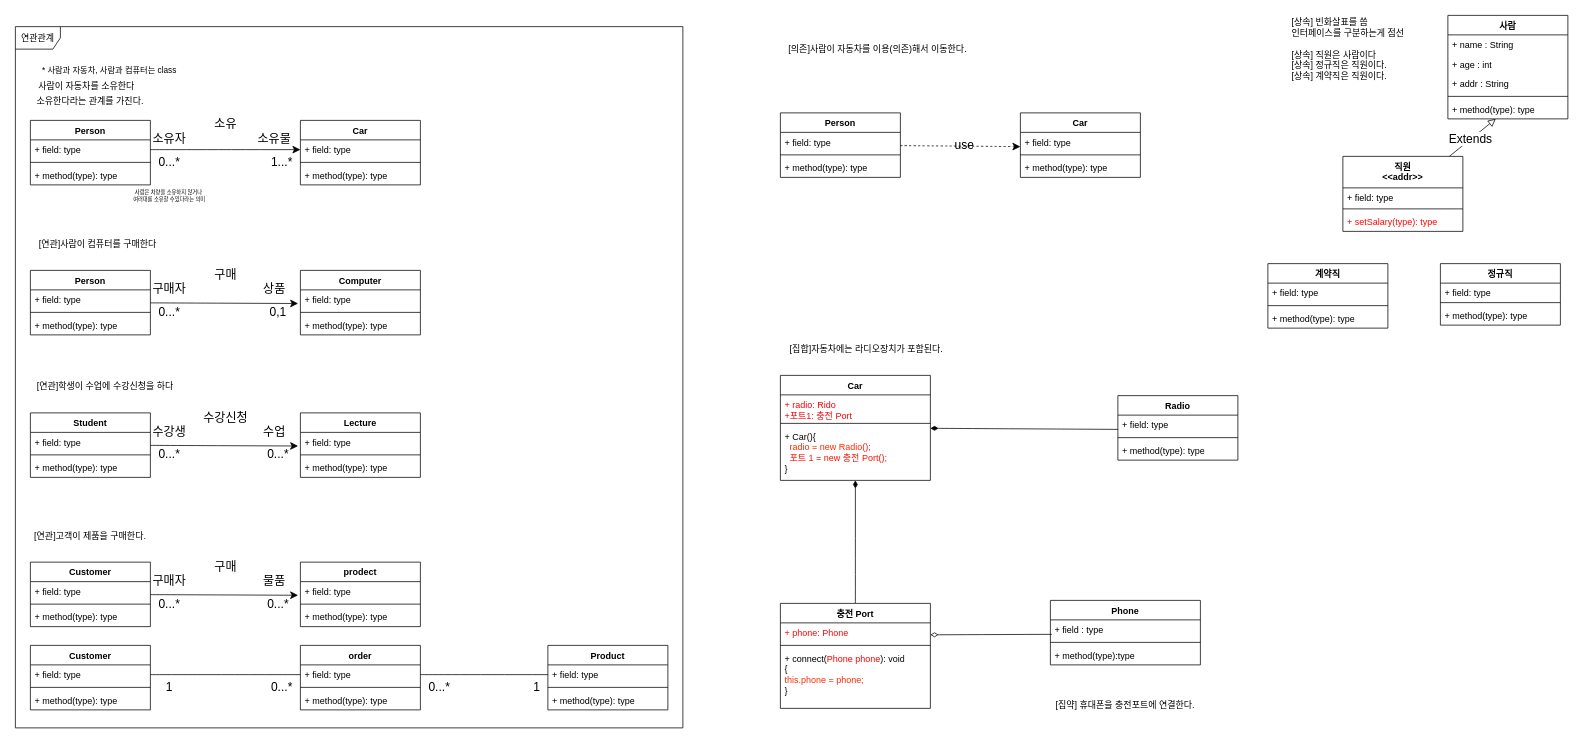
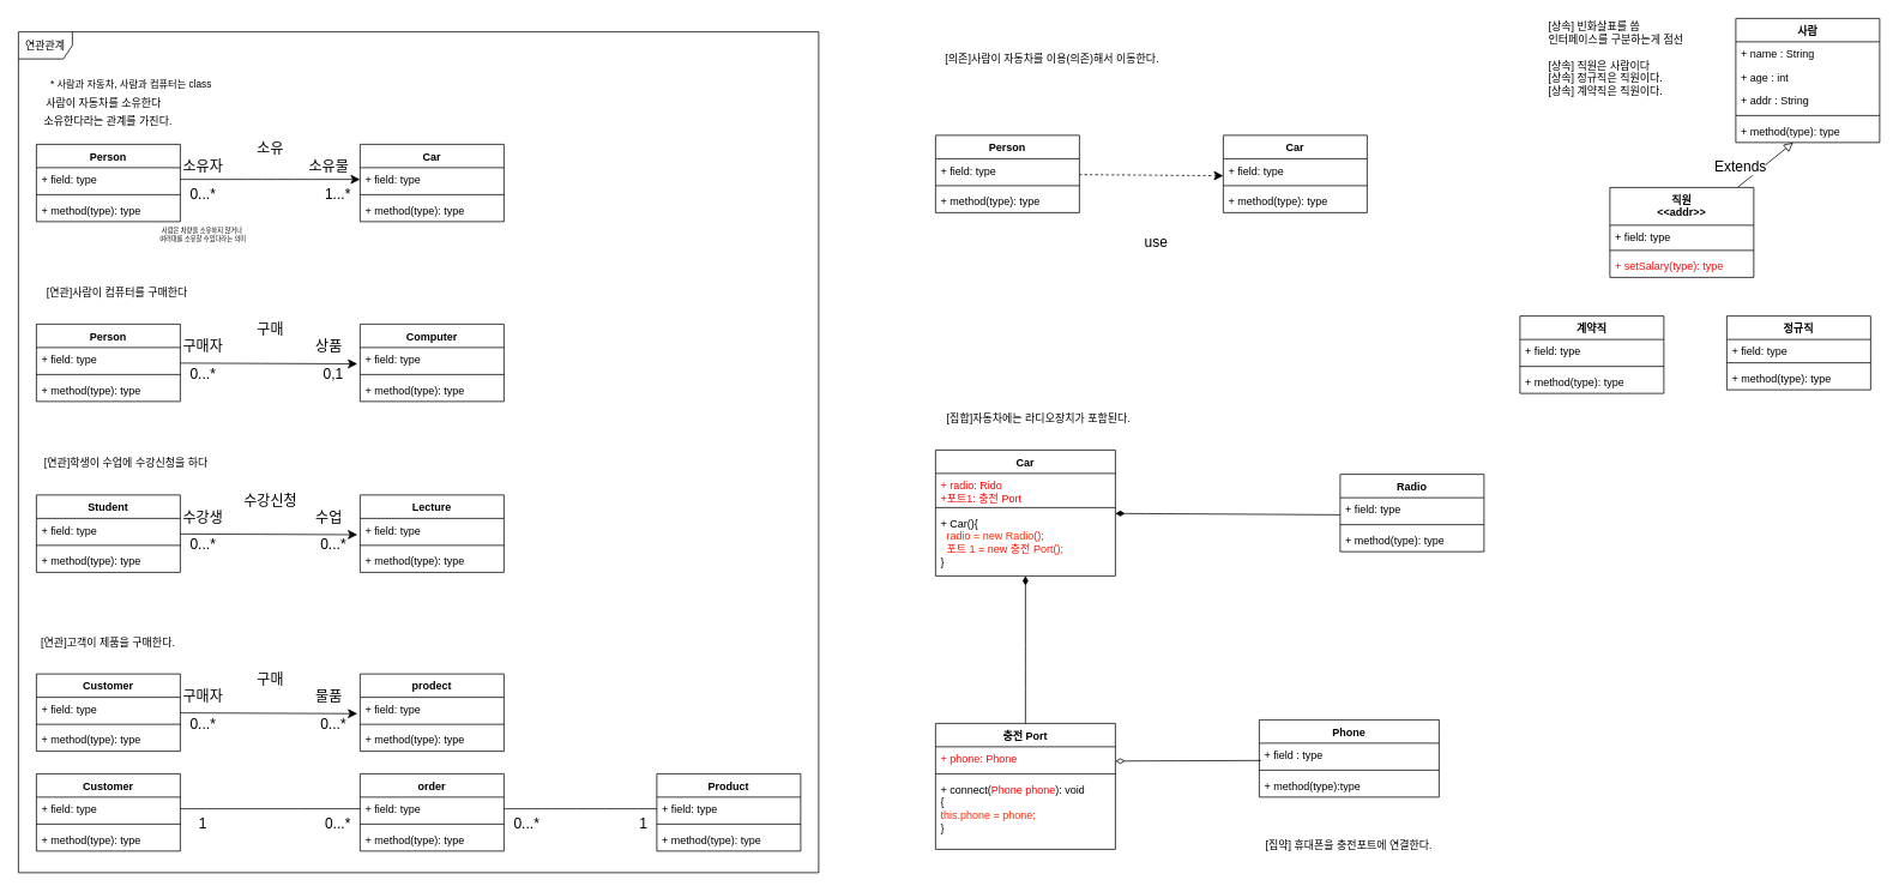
- <mxCell id="128" value="Extends" style="text;html=1;align=center;verticalAlign=middle;resizable=0;points=[];autosize=1;strokeColor=none;fillColor=none;fontSize=16;labelBackgroundColor=default;" vertex="1" parent="1"><mxGeometry x="1920" y="170" width="80" height="30" as="geometry" /></mxCell>
+ <mxCell id="128" value="Extends" style="text;html=1;align=center;verticalAlign=middle;resizable=0;points=[];autosize=1;strokeColor=none;fillColor=none;fontSize=16;labelBackgroundColor=default;" vertex="1" parent="1"><mxGeometry x="1895" y="170" width="80" height="30" as="geometry" /></mxCell>
- <mxCell id="94" value="use" style="text;html=1;align=center;verticalAlign=middle;resizable=0;points=[];autosize=1;strokeColor=none;fillColor=none;fontSize=16;" vertex="1" parent="1"><mxGeometry x="1260" y="178" width="50" height="30" as="geometry" /></mxCell>
+ <mxCell id="94" value="use" style="text;html=1;align=center;verticalAlign=middle;resizable=0;points=[];autosize=1;strokeColor=none;fillColor=none;fontSize=16;" vertex="1" parent="1"><mxGeometry x="1260" y="253" width="50" height="30" as="geometry" /></mxCell>
